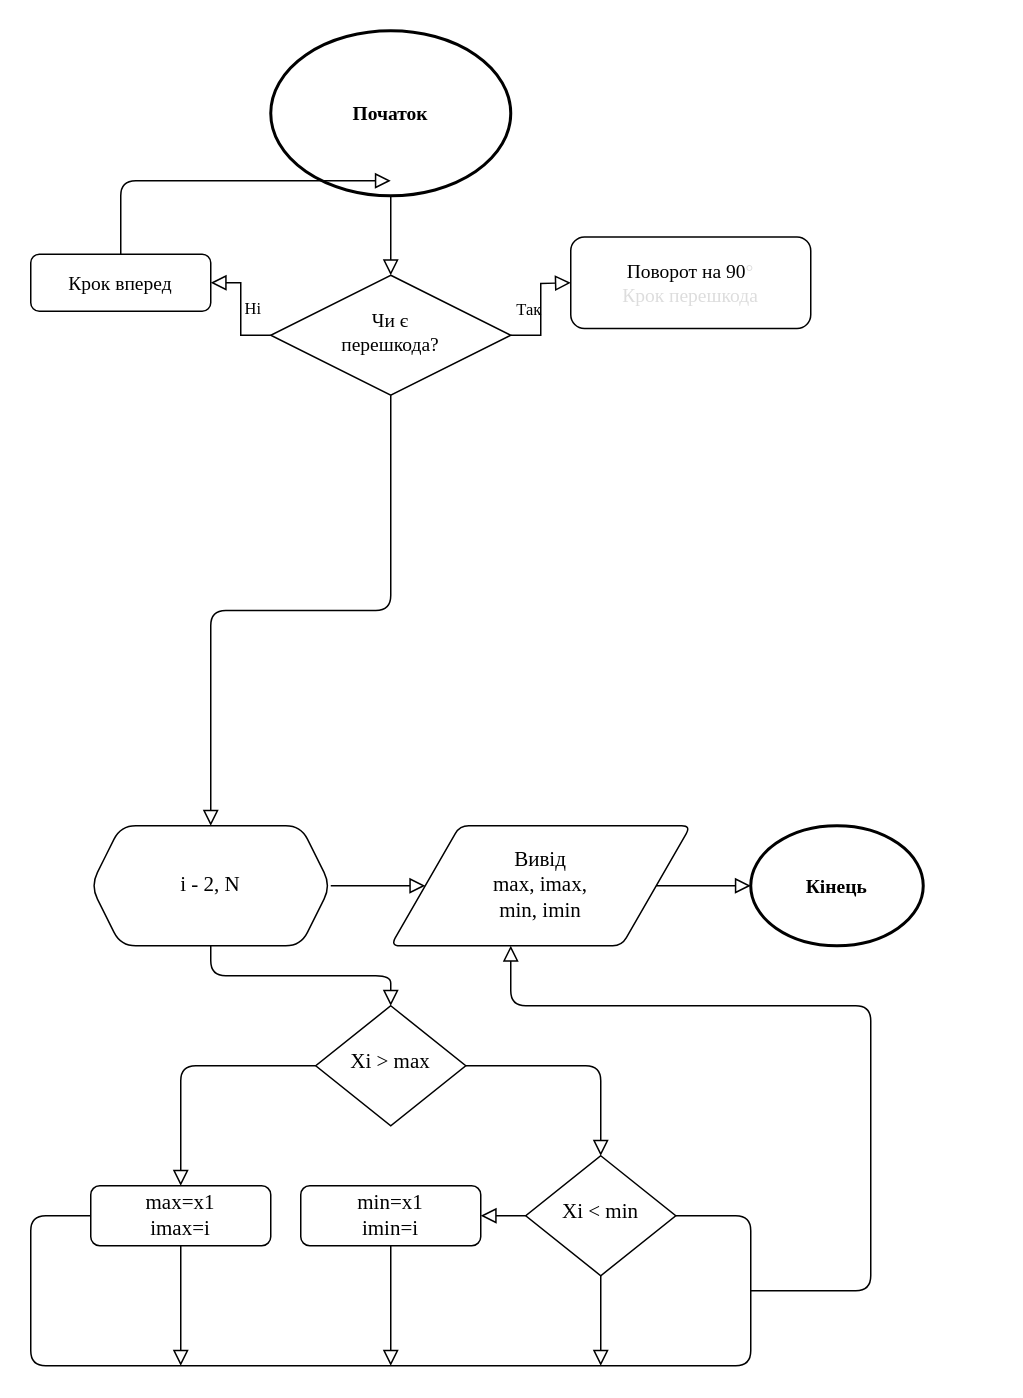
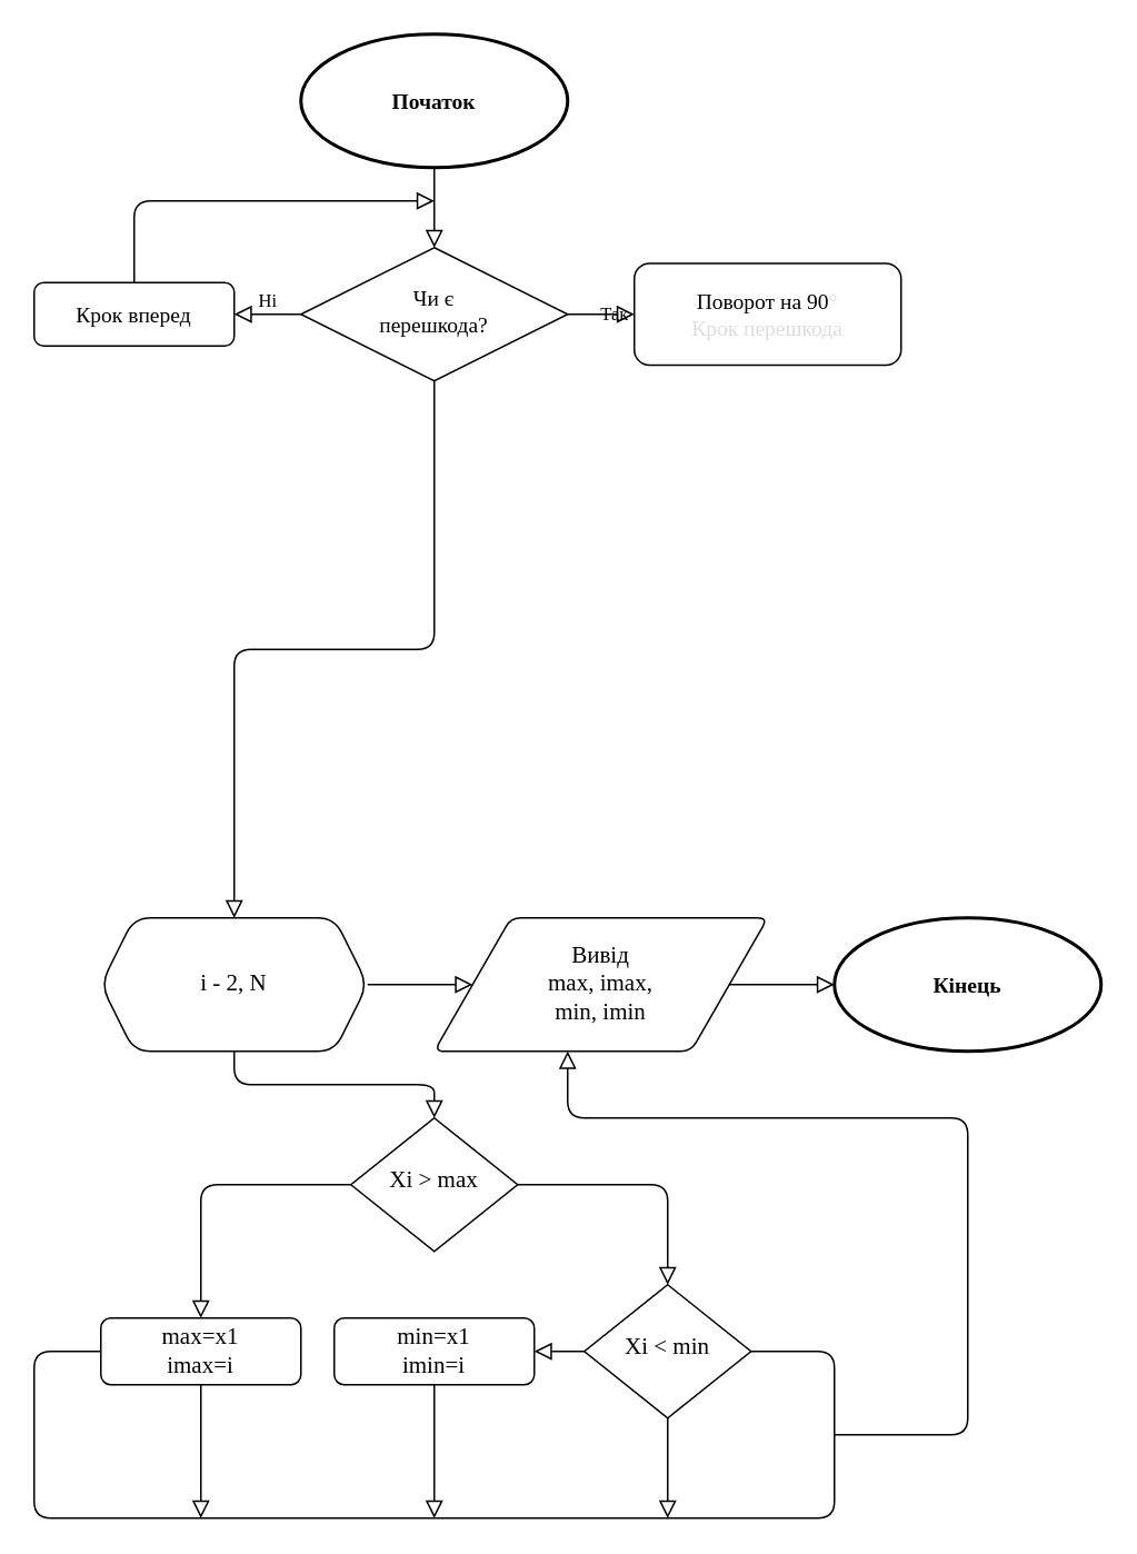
- <mxCell id="10" value="&lt;h4&gt;&lt;font face=&quot;montserrat&quot; data-font-src=&quot;https://fonts.googleapis.com/css?family=montserrat&quot; style=&quot;font-size: 13px&quot;&gt;Початок&lt;/font&gt;&lt;/h4&gt;" style="strokeWidth=2;html=1;shape=mxgraph.flowchart.start_1;whiteSpace=wrap;" parent="1" vertex="1"><mxGeometry x="180" y="20" width="160" height="110" as="geometry" /></mxCell>
+ <mxCell id="10" value="&lt;h4&gt;&lt;font face=&quot;montserrat&quot; data-font-src=&quot;https://fonts.googleapis.com/css?family=montserrat&quot; style=&quot;font-size: 13px&quot;&gt;Початок&lt;/font&gt;&lt;/h4&gt;" style="strokeWidth=2;html=1;shape=mxgraph.flowchart.start_1;whiteSpace=wrap;" parent="1" vertex="1"><mxGeometry x="180" y="20" width="160" height="80" as="geometry" /></mxCell>
- <mxCell id="24" value="&lt;font face=&quot;montserrat&quot; data-font-src=&quot;https://fonts.googleapis.com/css?family=montserrat&quot; style=&quot;font-size: 13px&quot;&gt;Чи є &lt;br&gt;перешкода?&lt;/font&gt;" style="rhombus;whiteSpace=wrap;html=1;shadow=0;fontFamily=Helvetica;fontSize=12;align=center;strokeWidth=1;spacing=6;spacingTop=-4;" parent="1" vertex="1"><mxGeometry x="180" y="183" width="160" height="80" as="geometry" /></mxCell>
+ <mxCell id="24" value="&lt;font face=&quot;montserrat&quot; data-font-src=&quot;https://fonts.googleapis.com/css?family=montserrat&quot; style=&quot;font-size: 13px&quot;&gt;Чи є &lt;br&gt;перешкода?&lt;/font&gt;" style="rhombus;whiteSpace=wrap;html=1;shadow=0;fontFamily=Helvetica;fontSize=12;align=center;strokeWidth=1;spacing=6;spacingTop=-4;" parent="1" vertex="1"><mxGeometry x="180" y="148" width="160" height="80" as="geometry" /></mxCell>
- <mxCell id="21" value="&lt;h4&gt;&lt;font face=&quot;montserrat&quot;&gt;&lt;span style=&quot;font-size: 13px&quot;&gt;Кінець&lt;/span&gt;&lt;/font&gt;&lt;/h4&gt;" style="strokeWidth=2;html=1;shape=mxgraph.flowchart.start_1;whiteSpace=wrap;" parent="1" vertex="1"><mxGeometry x="500" y="550" width="115" height="80" as="geometry" /></mxCell>
+ <mxCell id="21" value="&lt;h4&gt;&lt;font face=&quot;montserrat&quot;&gt;&lt;span style=&quot;font-size: 13px&quot;&gt;Кінець&lt;/span&gt;&lt;/font&gt;&lt;/h4&gt;" style="strokeWidth=2;html=1;shape=mxgraph.flowchart.start_1;whiteSpace=wrap;" parent="1" vertex="1"><mxGeometry x="500" y="550" width="160" height="80" as="geometry" /></mxCell>
